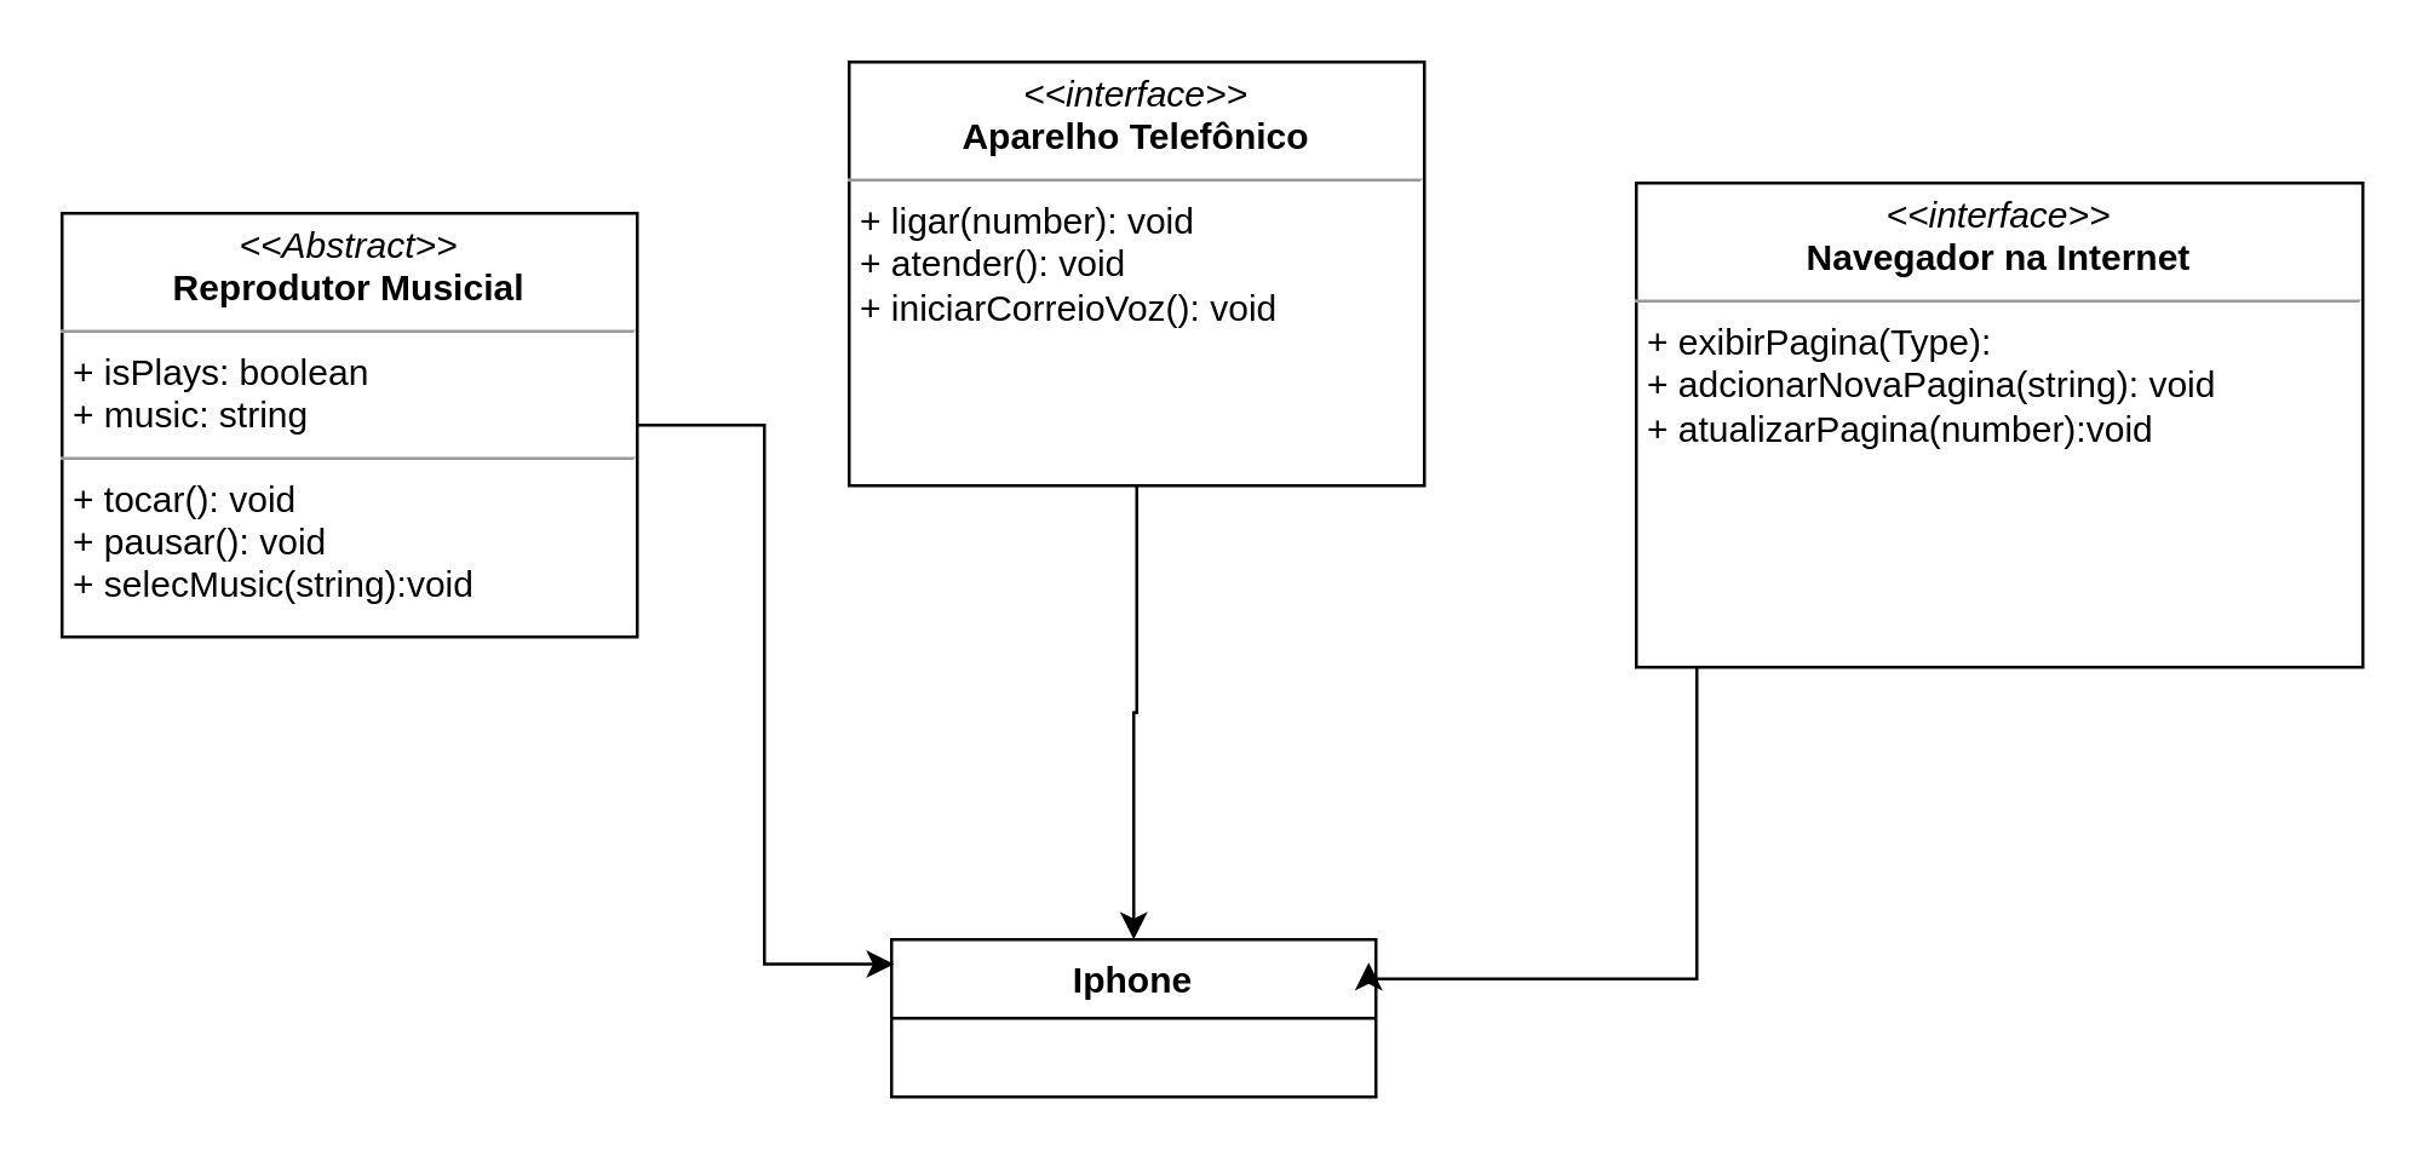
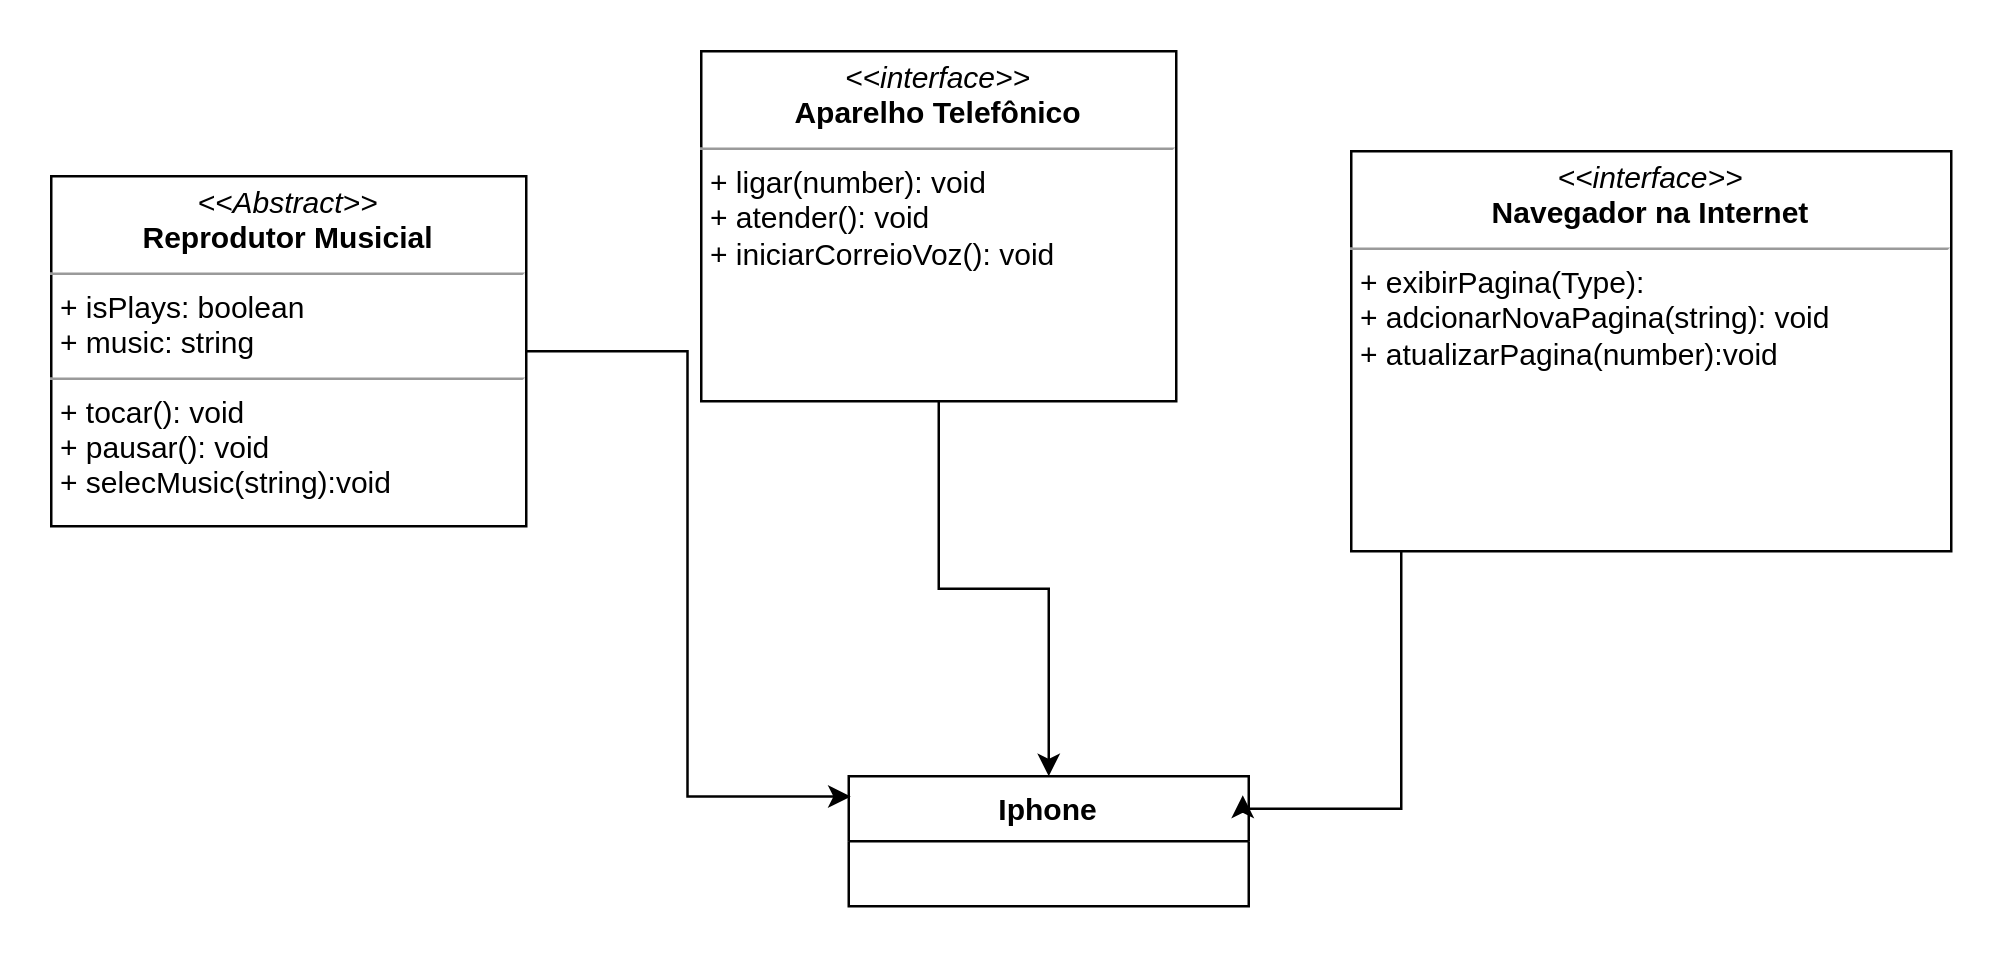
- <mxCell id="2" value="Iphone" style="swimlane;fontStyle=1;align=center;verticalAlign=top;childLayout=stackLayout;horizontal=1;startSize=26;horizontalStack=0;resizeParent=1;resizeParentMax=0;resizeLast=0;collapsible=1;marginBottom=0;whiteSpace=wrap;html=1;" vertex="1" parent="1"><mxGeometry x="294" y="310" width="160" height="52" as="geometry" /></mxCell>
+ <mxCell id="2" value="Iphone" style="swimlane;fontStyle=1;align=center;verticalAlign=top;childLayout=stackLayout;horizontal=1;startSize=26;horizontalStack=0;resizeParent=1;resizeParentMax=0;resizeLast=0;collapsible=1;marginBottom=0;whiteSpace=wrap;html=1;" vertex="1" parent="1"><mxGeometry x="339" y="310" width="160" height="52" as="geometry" /></mxCell>
